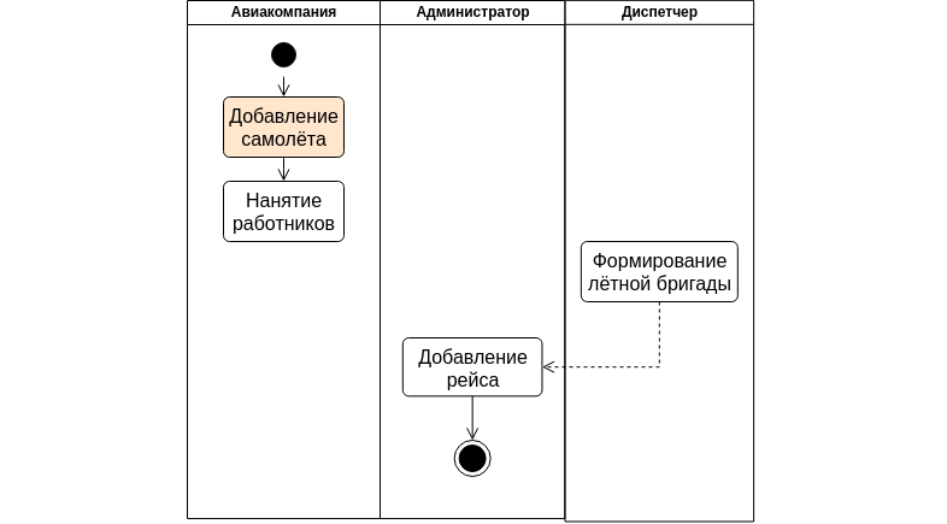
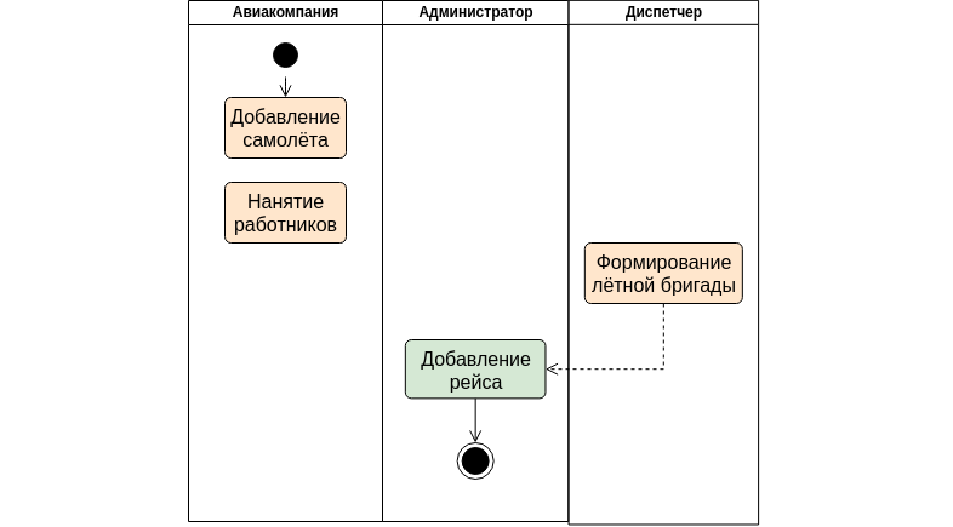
- <mxCell id="11" value="" style="endArrow=open;startArrow=none;endFill=0;startFill=0;endSize=8;html=1;verticalAlign=bottom;labelBackgroundColor=none;strokeWidth=1;rounded=0;fontSize=12;sourcePerimeterSpacing=8;targetPerimeterSpacing=8;curved=1;exitX=0.5;exitY=1;exitDx=0;exitDy=0;entryX=0.5;entryY=0;entryDx=0;entryDy=0;" edge="1" parent="6" source="9" target="8"><mxGeometry width="160" relative="1" as="geometry"><mxPoint x="385" y="-15" as="sourcePoint" /><mxPoint x="545" y="-15" as="targetPoint" /></mxGeometry></mxCell>
- <mxCell id="8" value="&lt;div&gt;Нанятие&lt;/div&gt;&lt;div&gt;работников&lt;/div&gt;" style="html=1;align=center;verticalAlign=top;rounded=1;absoluteArcSize=1;arcSize=10;dashed=0;fontSize=16;" vertex="1" parent="6"><mxGeometry x="165" y="15" width="100" height="50" as="geometry" /></mxCell>
+ <mxCell id="8" value="&lt;div&gt;Нанятие&lt;/div&gt;&lt;div&gt;работников&lt;/div&gt;" style="html=1;align=center;verticalAlign=top;rounded=1;absoluteArcSize=1;arcSize=10;dashed=0;fontSize=16;fillColor=#ffe6cc;" vertex="1" parent="6"><mxGeometry x="165" y="15" width="100" height="50" as="geometry" /></mxCell>
- <mxCell id="3" value="&lt;div&gt;Формирование&lt;/div&gt;&lt;div&gt;лётной бригады&lt;br&gt;&lt;/div&gt;" style="html=1;align=center;verticalAlign=top;rounded=1;absoluteArcSize=1;arcSize=10;dashed=0;fontSize=16;" vertex="1" parent="2"><mxGeometry x="151.33" y="62.11" width="130" height="50" as="geometry" /></mxCell>
+ <mxCell id="3" value="&lt;div&gt;Формирование&lt;/div&gt;&lt;div&gt;лётной бригады&lt;br&gt;&lt;/div&gt;" style="html=1;align=center;verticalAlign=top;rounded=1;absoluteArcSize=1;arcSize=10;dashed=0;fontSize=16;fillColor=#ffe6cc;" vertex="1" parent="2"><mxGeometry x="151.33" y="62.11" width="130" height="50" as="geometry" /></mxCell>
- <mxCell id="5" value="&lt;div&gt;Добавление&lt;/div&gt;&lt;div&gt;рейса&lt;/div&gt;" style="html=1;align=center;verticalAlign=top;rounded=1;absoluteArcSize=1;arcSize=10;dashed=0;fontSize=16;" vertex="1" parent="4"><mxGeometry x="157.18" y="141.64" width="115.65" height="48.36" as="geometry" /></mxCell>
+ <mxCell id="5" value="&lt;div&gt;Добавление&lt;/div&gt;&lt;div&gt;рейса&lt;/div&gt;" style="html=1;align=center;verticalAlign=top;rounded=1;absoluteArcSize=1;arcSize=10;dashed=0;fontSize=16;fillColor=#d5e8d4;" vertex="1" parent="4"><mxGeometry x="157.18" y="141.64" width="115.65" height="48.36" as="geometry" /></mxCell>
